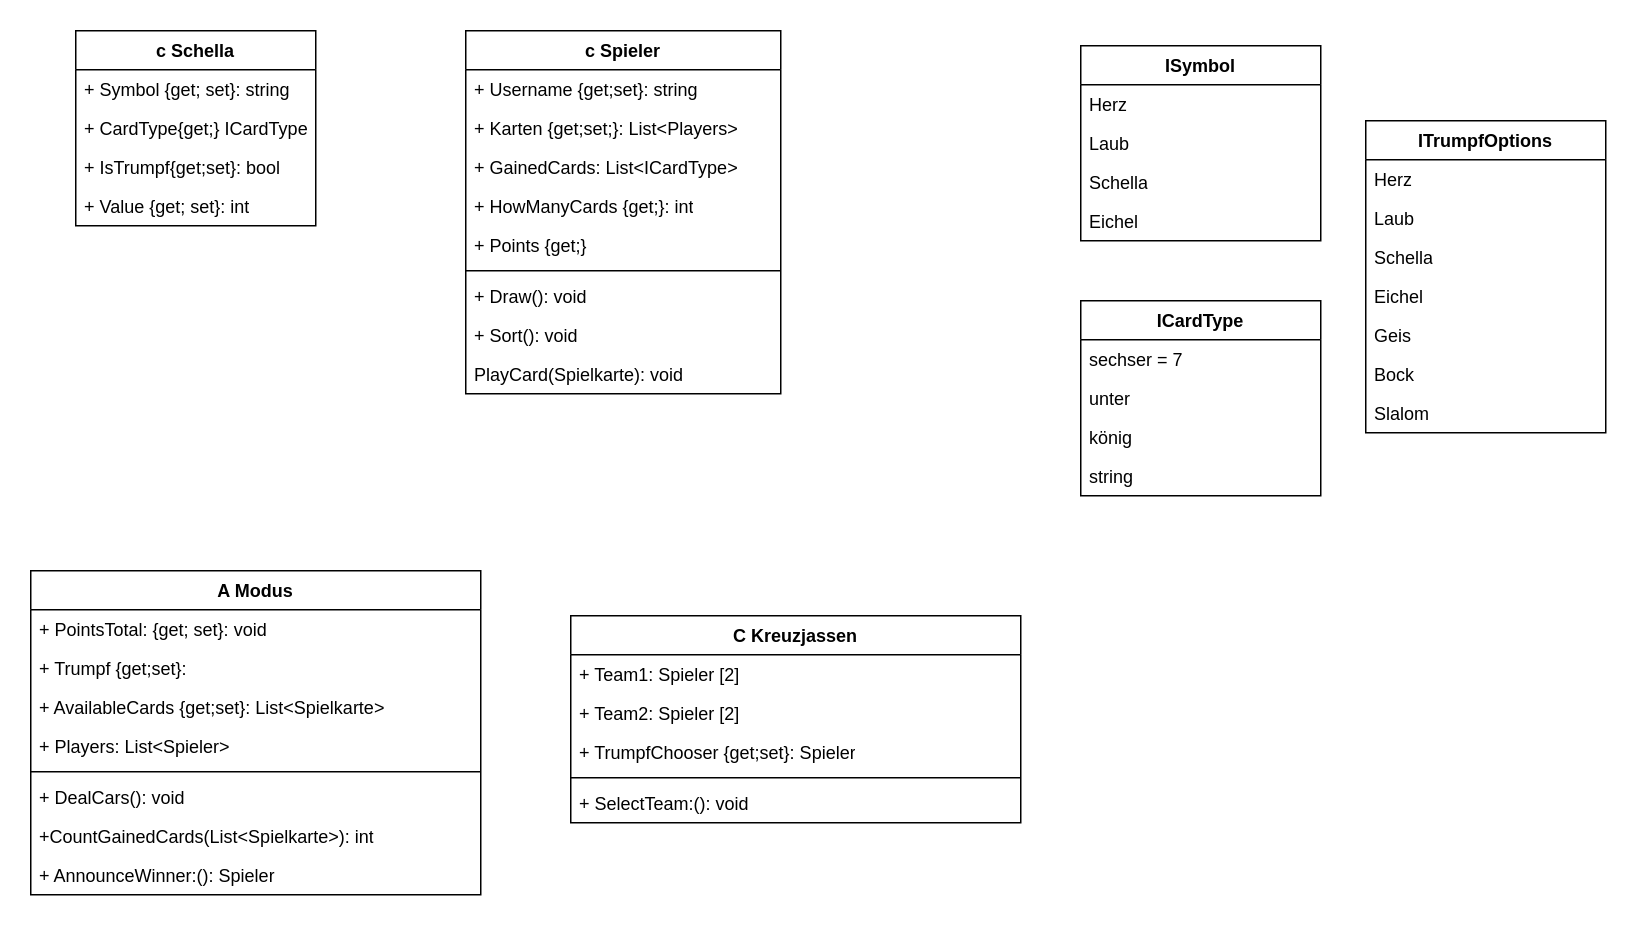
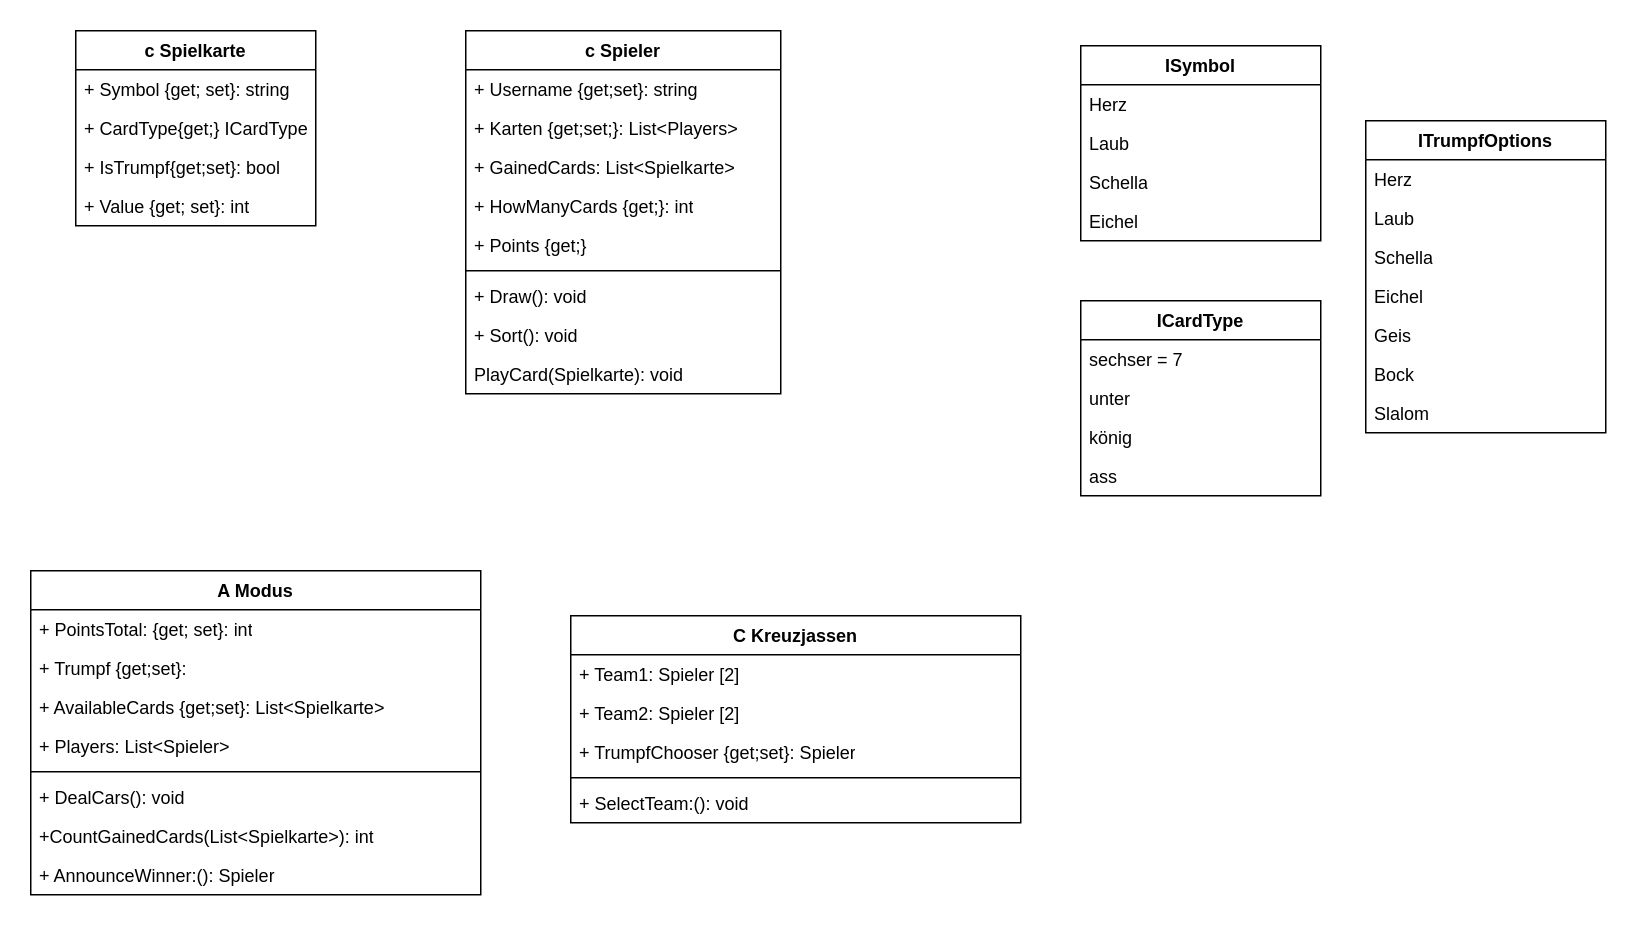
- <mxCell id="2" value="c Schella" style="swimlane;fontStyle=1;align=center;verticalAlign=top;childLayout=stackLayout;horizontal=1;startSize=26;horizontalStack=0;resizeParent=1;resizeParentMax=0;resizeLast=0;collapsible=1;marginBottom=0;whiteSpace=wrap;html=1;" parent="1" vertex="1"><mxGeometry x="50" y="20" width="160" height="130" as="geometry" /></mxCell>
+ <mxCell id="2" value="c Spielkarte" style="swimlane;fontStyle=1;align=center;verticalAlign=top;childLayout=stackLayout;horizontal=1;startSize=26;horizontalStack=0;resizeParent=1;resizeParentMax=0;resizeLast=0;collapsible=1;marginBottom=0;whiteSpace=wrap;html=1;" parent="1" vertex="1"><mxGeometry x="50" y="20" width="160" height="130" as="geometry" /></mxCell>
- <mxCell id="15" value="+ GainedCards: List&amp;lt;ICardType&amp;gt;" style="text;strokeColor=none;fillColor=none;align=left;verticalAlign=top;spacingLeft=4;spacingRight=4;overflow=hidden;rotatable=0;points=[[0,0.5],[1,0.5]];portConstraint=eastwest;whiteSpace=wrap;html=1;" parent="12" vertex="1"><mxGeometry y="78" width="210" height="26" as="geometry" /></mxCell>
+ <mxCell id="15" value="+ GainedCards: List&amp;lt;Spielkarte&amp;gt;" style="text;strokeColor=none;fillColor=none;align=left;verticalAlign=top;spacingLeft=4;spacingRight=4;overflow=hidden;rotatable=0;points=[[0,0.5],[1,0.5]];portConstraint=eastwest;whiteSpace=wrap;html=1;" parent="12" vertex="1"><mxGeometry y="78" width="210" height="26" as="geometry" /></mxCell>
- <mxCell id="11" value="string" style="text;strokeColor=none;fillColor=none;align=left;verticalAlign=top;spacingLeft=4;spacingRight=4;overflow=hidden;rotatable=0;points=[[0,0.5],[1,0.5]];portConstraint=eastwest;whiteSpace=wrap;html=1;" parent="7" vertex="1"><mxGeometry y="104" width="160" height="26" as="geometry" /></mxCell>
+ <mxCell id="11" value="ass" style="text;strokeColor=none;fillColor=none;align=left;verticalAlign=top;spacingLeft=4;spacingRight=4;overflow=hidden;rotatable=0;points=[[0,0.5],[1,0.5]];portConstraint=eastwest;whiteSpace=wrap;html=1;" parent="7" vertex="1"><mxGeometry y="104" width="160" height="26" as="geometry" /></mxCell>
- <mxCell id="28" value="+ PointsTotal: {get; set}: void" style="text;strokeColor=none;fillColor=none;align=left;verticalAlign=top;spacingLeft=4;spacingRight=4;overflow=hidden;rotatable=0;points=[[0,0.5],[1,0.5]];portConstraint=eastwest;whiteSpace=wrap;html=1;" vertex="1" parent="27"><mxGeometry y="26" width="300" height="26" as="geometry" /></mxCell>
+ <mxCell id="28" value="+ PointsTotal: {get; set}: int" style="text;strokeColor=none;fillColor=none;align=left;verticalAlign=top;spacingLeft=4;spacingRight=4;overflow=hidden;rotatable=0;points=[[0,0.5],[1,0.5]];portConstraint=eastwest;whiteSpace=wrap;html=1;" vertex="1" parent="27"><mxGeometry y="26" width="300" height="26" as="geometry" /></mxCell>
